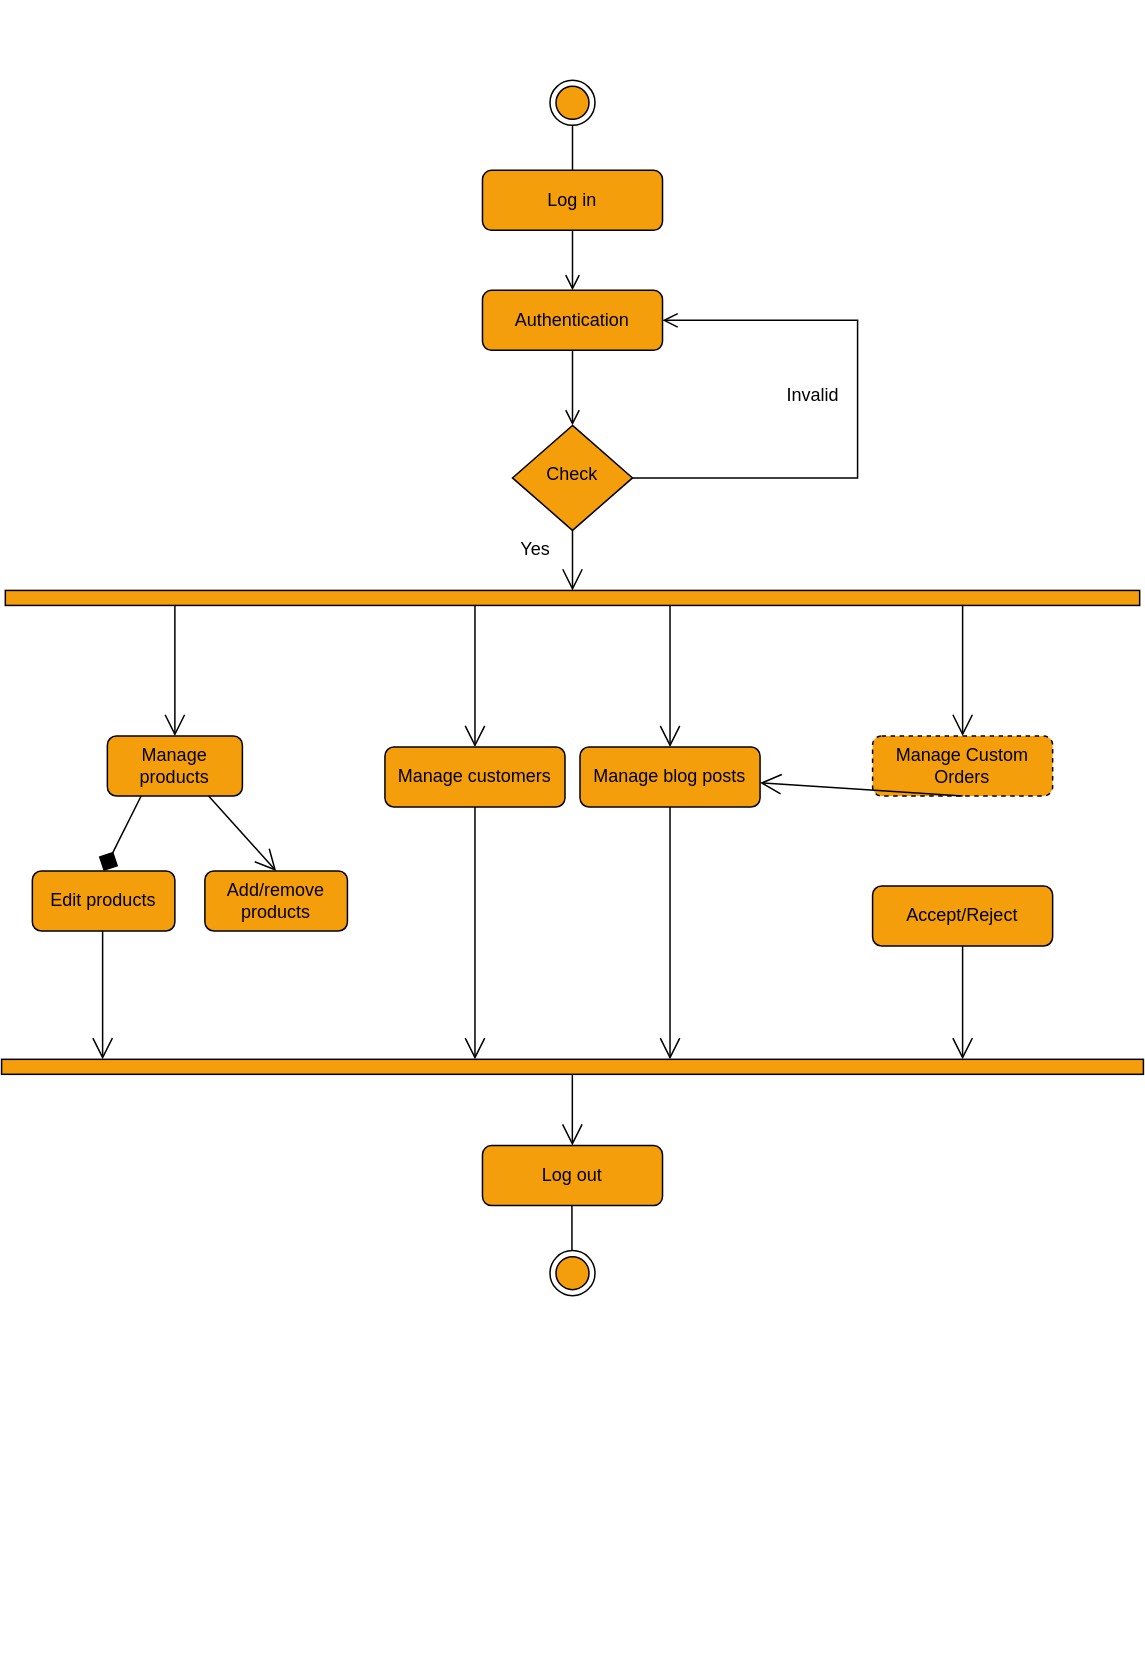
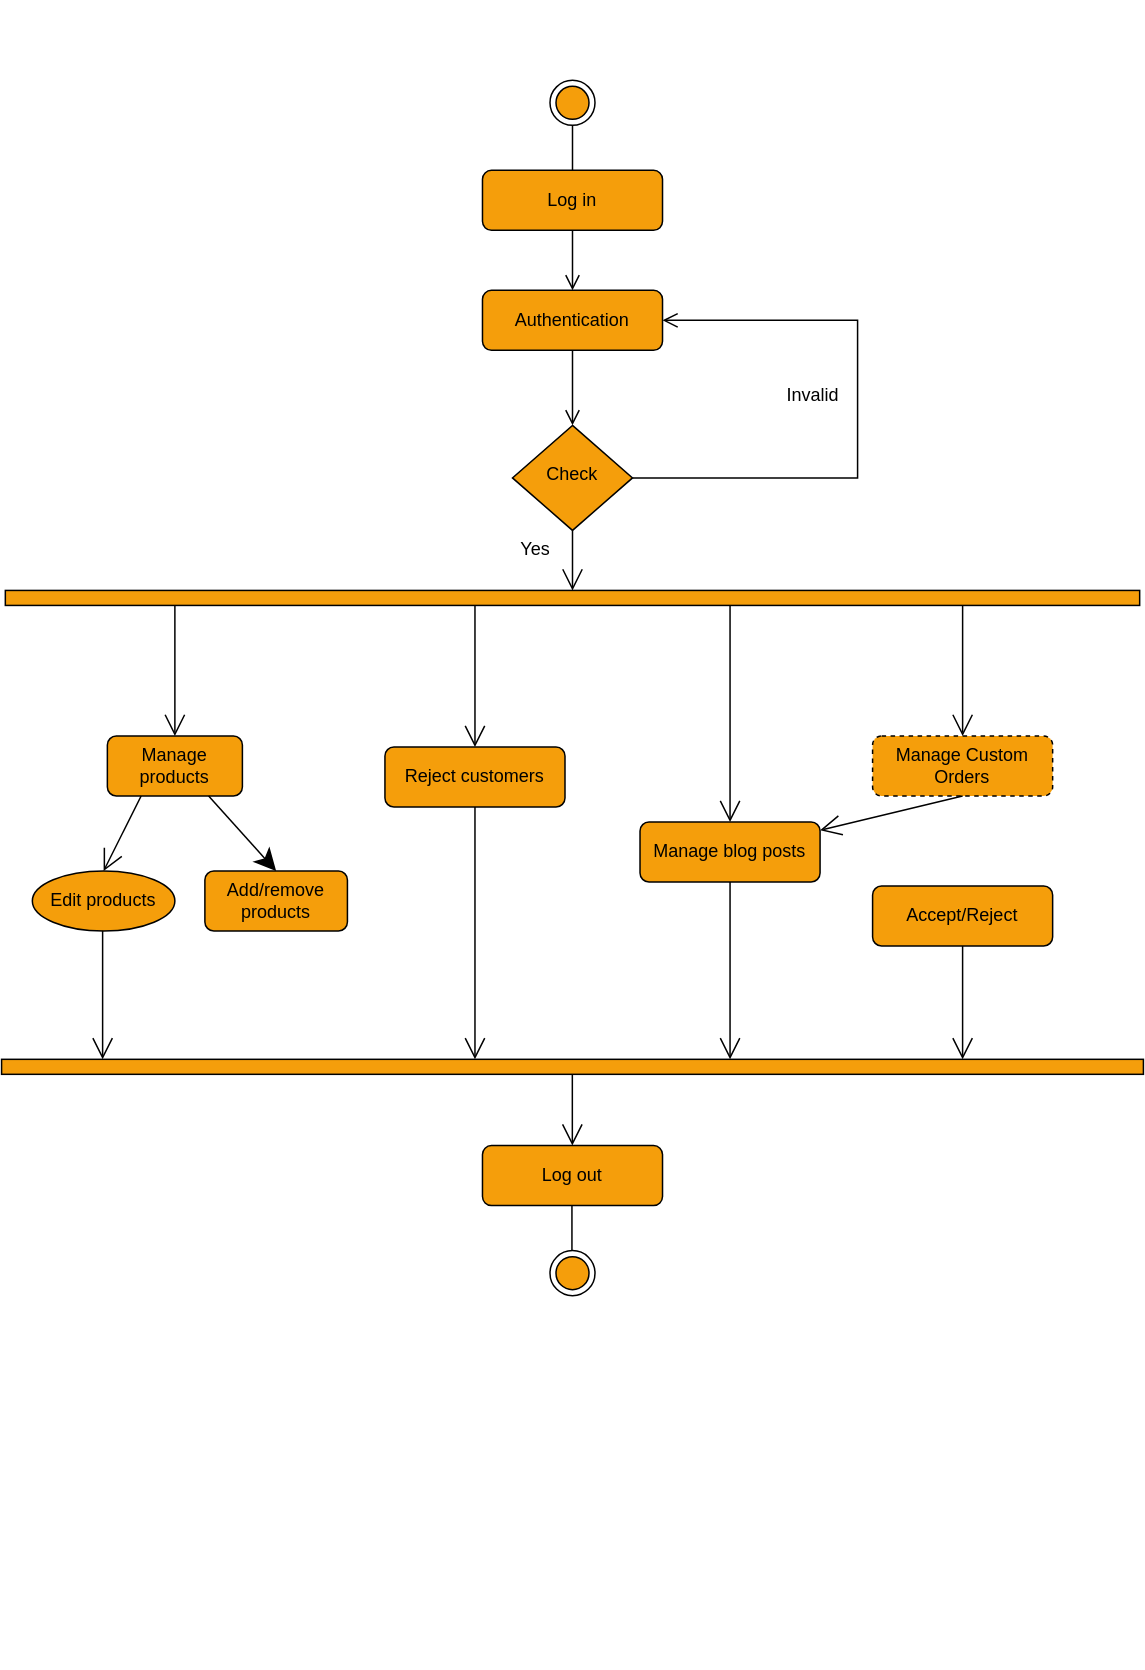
- <mxCell id="26" value="&lt;font style=&quot;color: light-dark(rgb(0, 0, 0), rgb(0, 0, 0));&quot;&gt;Manage customers&lt;/font&gt;" style="rounded=1;whiteSpace=wrap;html=1;fontSize=12;glass=0;strokeWidth=1;shadow=0;fillColor=light-dark(#F59E0B,#F59E0B);strokeColor=light-dark(#000000,#000000);" vertex="1" parent="1"><mxGeometry x="255" y="497.34" width="120" height="40" as="geometry" /></mxCell>
+ <mxCell id="26" value="&lt;font style=&quot;color: light-dark(rgb(0, 0, 0), rgb(0, 0, 0));&quot;&gt;Reject customers&lt;/font&gt;" style="rounded=1;whiteSpace=wrap;html=1;fontSize=12;glass=0;strokeWidth=1;shadow=0;fillColor=light-dark(#F59E0B,#F59E0B);strokeColor=light-dark(#000000,#000000);" vertex="1" parent="1"><mxGeometry x="255" y="497.34" width="120" height="40" as="geometry" /></mxCell>
- <mxCell id="33" value="&lt;font style=&quot;color: light-dark(rgb(0, 0, 0), rgb(0, 0, 0));&quot;&gt;Manage blog posts&lt;/font&gt;" style="rounded=1;whiteSpace=wrap;html=1;fontSize=12;glass=0;strokeWidth=1;shadow=0;fillColor=light-dark(#F59E0B,#F59E0B);strokeColor=light-dark(#000000,#000000);" vertex="1" parent="1"><mxGeometry x="385" y="497.34" width="120" height="40" as="geometry" /></mxCell>
+ <mxCell id="33" value="&lt;font style=&quot;color: light-dark(rgb(0, 0, 0), rgb(0, 0, 0));&quot;&gt;Manage blog posts&lt;/font&gt;" style="rounded=1;whiteSpace=wrap;html=1;fontSize=12;glass=0;strokeWidth=1;shadow=0;fillColor=light-dark(#F59E0B,#F59E0B);strokeColor=light-dark(#000000,#000000);" vertex="1" parent="1"><mxGeometry x="425" y="547.34" width="120" height="40" as="geometry" /></mxCell>
- <mxCell id="15" value="" style="endArrow=diamond;endFill=1;endSize=12;html=1;rounded=0;strokeColor=light-dark(#000000,#000000);exitX=0.25;exitY=1;exitDx=0;exitDy=0;entryX=0.5;entryY=0;entryDx=0;entryDy=0;" edge="1" parent="1" source="13" target="16"><mxGeometry width="160" relative="1" as="geometry"><mxPoint x="125" y="530" as="sourcePoint" /><mxPoint x="155" y="590" as="targetPoint" /></mxGeometry></mxCell>
+ <mxCell id="15" value="" style="endArrow=open;endFill=1;endSize=12;html=1;rounded=0;strokeColor=light-dark(#000000,#000000);exitX=0.25;exitY=1;exitDx=0;exitDy=0;entryX=0.5;entryY=0;entryDx=0;entryDy=0;" edge="1" parent="1" source="13" target="16"><mxGeometry width="160" relative="1" as="geometry"><mxPoint x="125" y="530" as="sourcePoint" /><mxPoint x="155" y="590" as="targetPoint" /></mxGeometry></mxCell>
- <mxCell id="30" value="" style="endArrow=open;endFill=1;endSize=12;html=1;rounded=0;strokeColor=light-dark(#000000,#000000);exitX=0.75;exitY=1;exitDx=0;exitDy=0;entryX=0.5;entryY=0;entryDx=0;entryDy=0;" edge="1" parent="1" source="13" target="29"><mxGeometry width="160" relative="1" as="geometry"><mxPoint x="185" y="530" as="sourcePoint" /><mxPoint x="235" y="580" as="targetPoint" /></mxGeometry></mxCell>
+ <mxCell id="30" value="" style="endArrow=classic;endFill=1;endSize=12;html=1;rounded=0;strokeColor=light-dark(#000000,#000000);exitX=0.75;exitY=1;exitDx=0;exitDy=0;entryX=0.5;entryY=0;entryDx=0;entryDy=0;" edge="1" parent="1" source="13" target="29"><mxGeometry width="160" relative="1" as="geometry"><mxPoint x="185" y="530" as="sourcePoint" /><mxPoint x="235" y="580" as="targetPoint" /></mxGeometry></mxCell>
- <mxCell id="16" value="&lt;font style=&quot;color: light-dark(rgb(0, 0, 0), rgb(0, 0, 0));&quot;&gt;Edit products&lt;/font&gt;" style="rounded=1;whiteSpace=wrap;html=1;fontSize=12;glass=0;strokeWidth=1;shadow=0;strokeColor=light-dark(#000000,#000000);fillColor=light-dark(#F59E0B,#F59E0B);" vertex="1" parent="1"><mxGeometry x="20" y="580" width="95" height="40" as="geometry" /></mxCell>
+ <mxCell id="16" value="&lt;font style=&quot;color: light-dark(rgb(0, 0, 0), rgb(0, 0, 0));&quot;&gt;Edit products&lt;/font&gt;" style="ellipse;whiteSpace=wrap;html=1;fontSize=12;glass=0;strokeWidth=1;shadow=0;strokeColor=light-dark(#000000,#000000);fillColor=light-dark(#F59E0B,#F59E0B);" vertex="1" parent="1"><mxGeometry x="20" y="580" width="95" height="40" as="geometry" /></mxCell>
